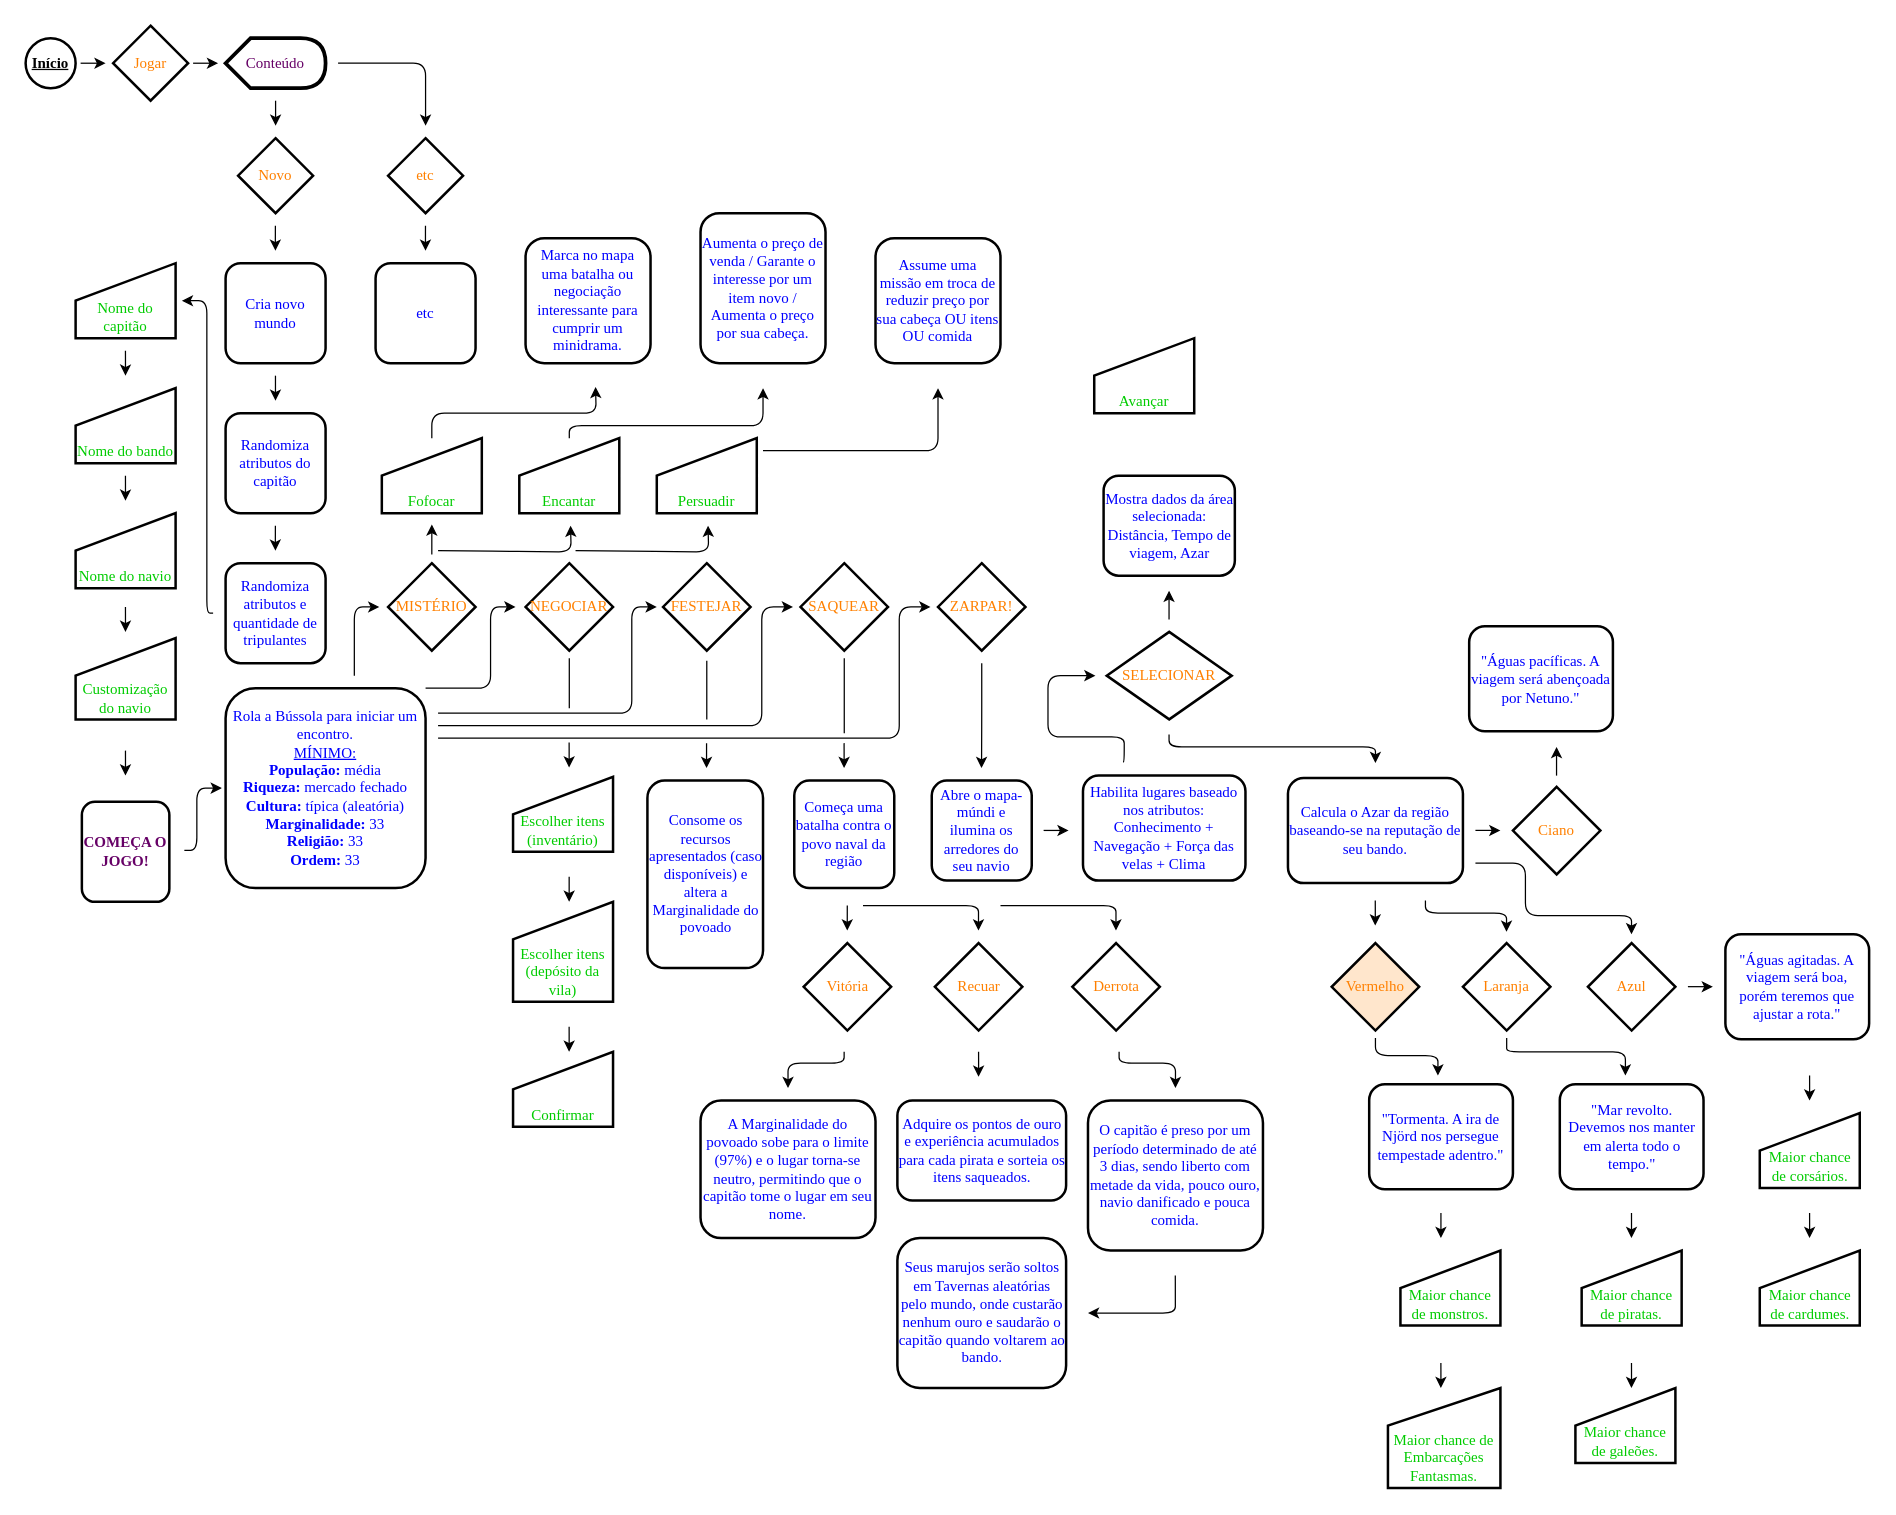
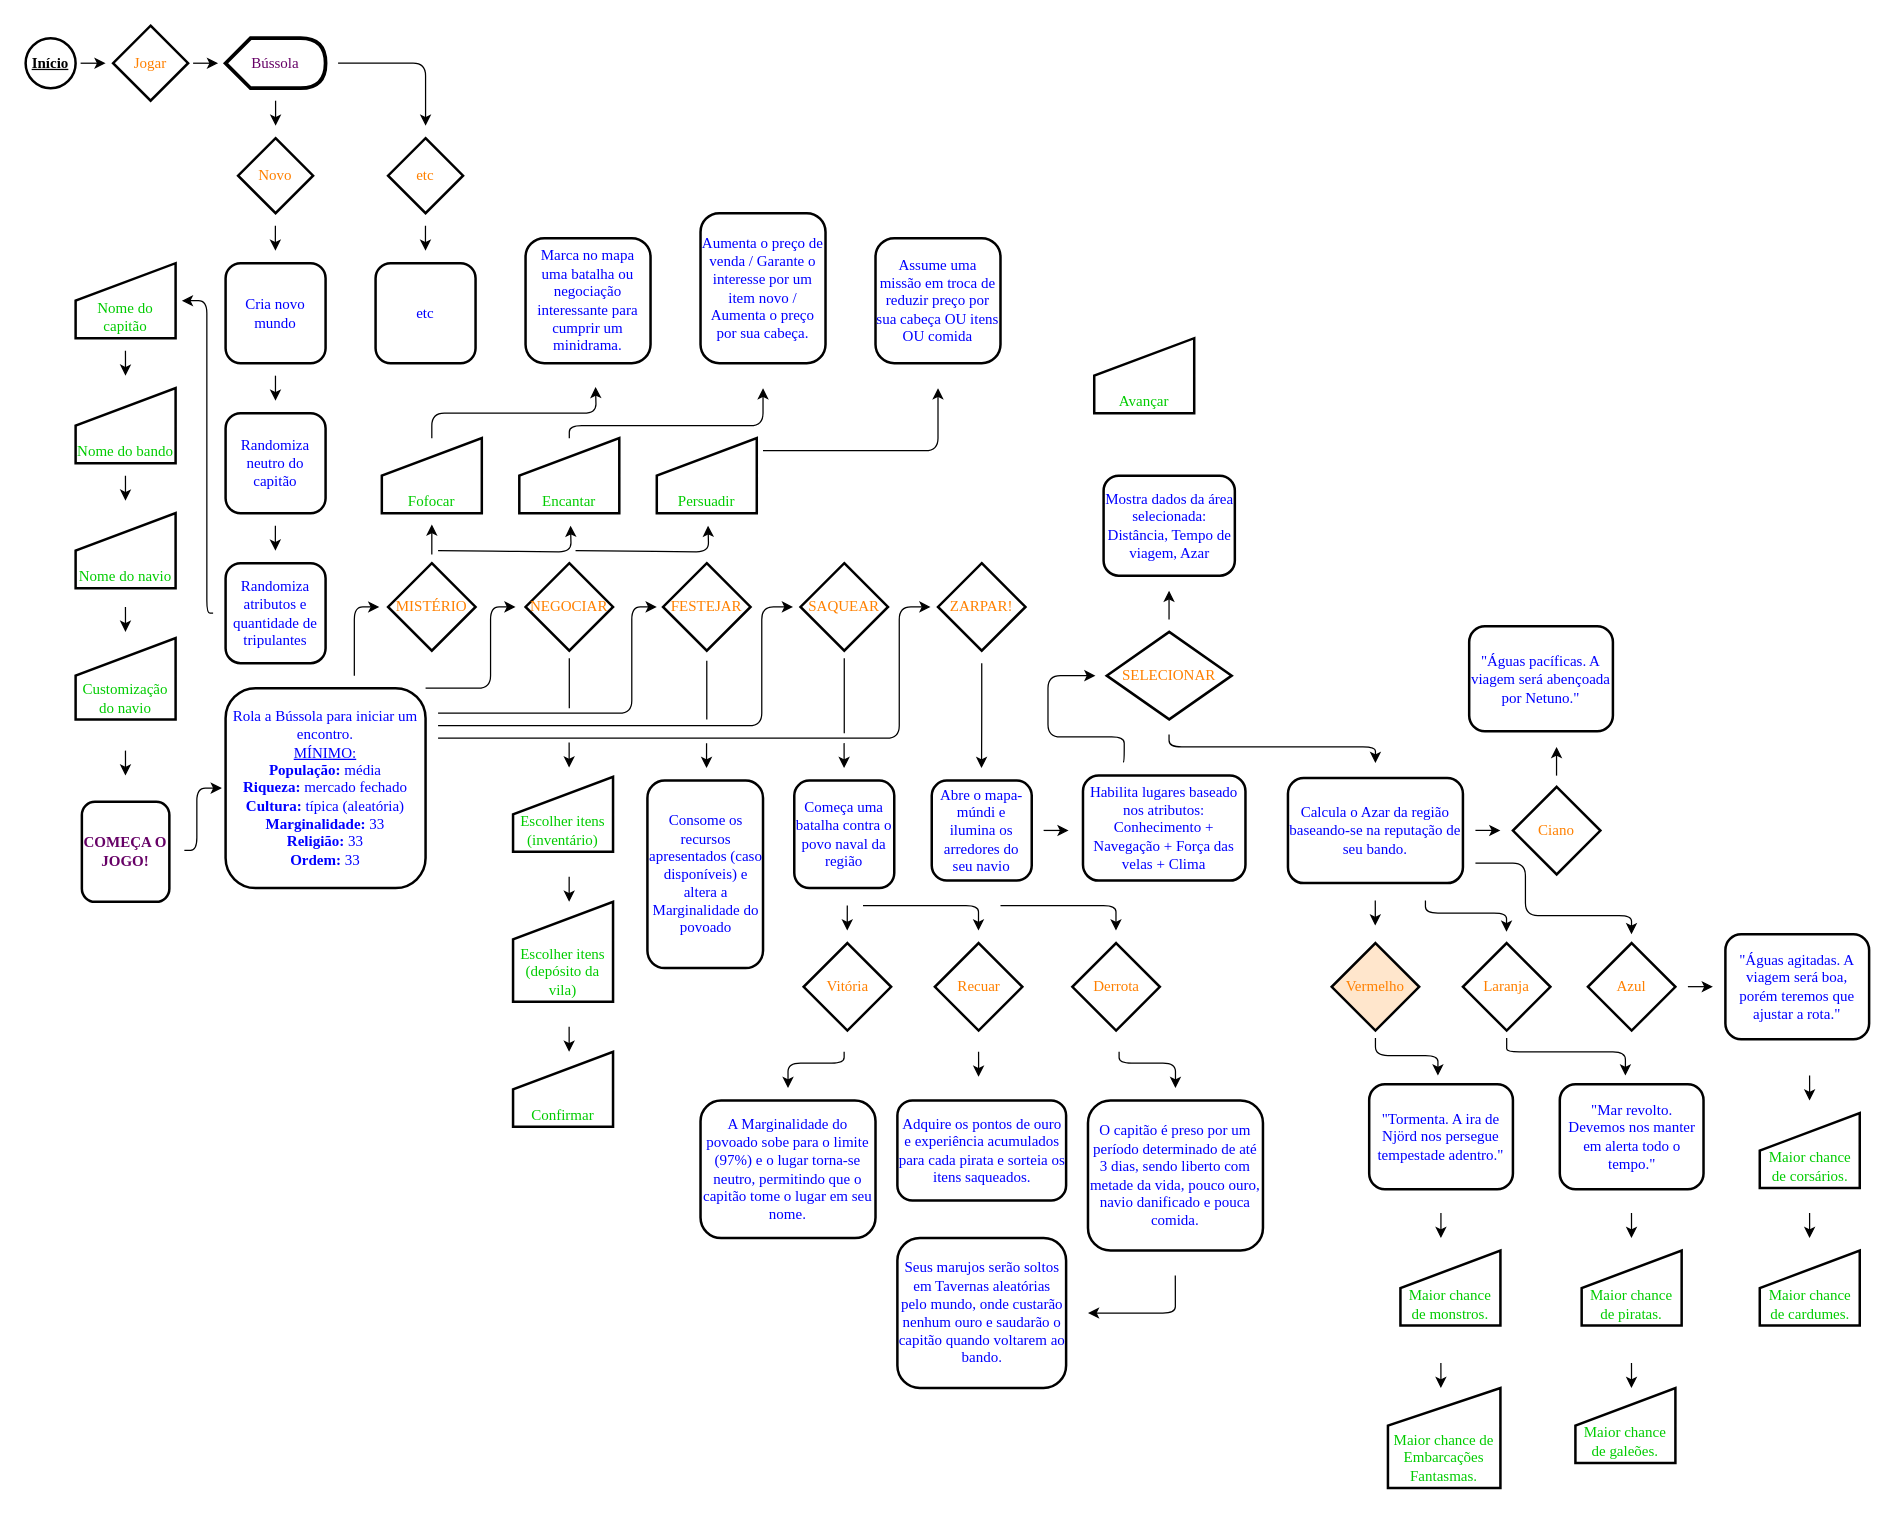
- <mxCell id="6" value="&lt;font face=&quot;Georgia&quot;&gt;Conteúdo&lt;/font&gt;" style="shape=display;whiteSpace=wrap;html=1;strokeColor=#000000;strokeWidth=3;fontColor=#660066;" parent="1" vertex="1"><mxGeometry x="180" y="30" width="80" height="40" as="geometry" /></mxCell>
+ <mxCell id="6" value="&lt;font face=&quot;Georgia&quot;&gt;Bússola&lt;/font&gt;" style="shape=display;whiteSpace=wrap;html=1;strokeColor=#000000;strokeWidth=3;fontColor=#660066;" parent="1" vertex="1"><mxGeometry x="180" y="30" width="80" height="40" as="geometry" /></mxCell>
- <mxCell id="16" value="&lt;font color=&quot;#0000ff&quot; face=&quot;Georgia&quot;&gt;Randomiza atributos do capitão&lt;br&gt;&lt;/font&gt;" style="rounded=1;whiteSpace=wrap;html=1;strokeColor=#000000;strokeWidth=2;" parent="1" vertex="1"><mxGeometry x="180" y="330" width="80" height="80" as="geometry" /></mxCell>
+ <mxCell id="16" value="&lt;font color=&quot;#0000ff&quot; face=&quot;Georgia&quot;&gt;Randomiza neutro do capitão&lt;br&gt;&lt;/font&gt;" style="rounded=1;whiteSpace=wrap;html=1;strokeColor=#000000;strokeWidth=2;" parent="1" vertex="1"><mxGeometry x="180" y="330" width="80" height="80" as="geometry" /></mxCell>
